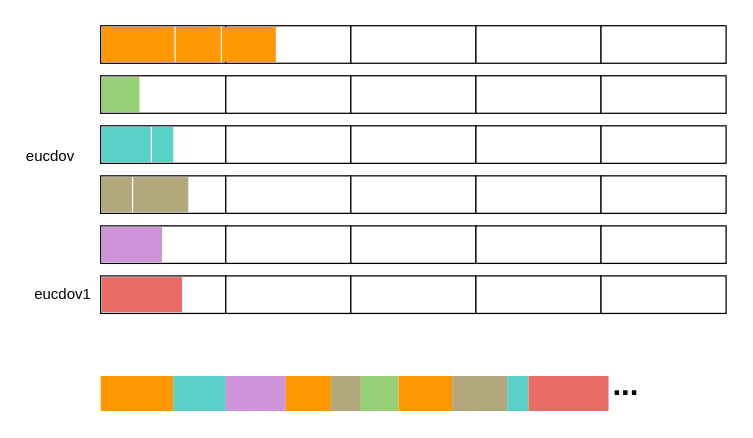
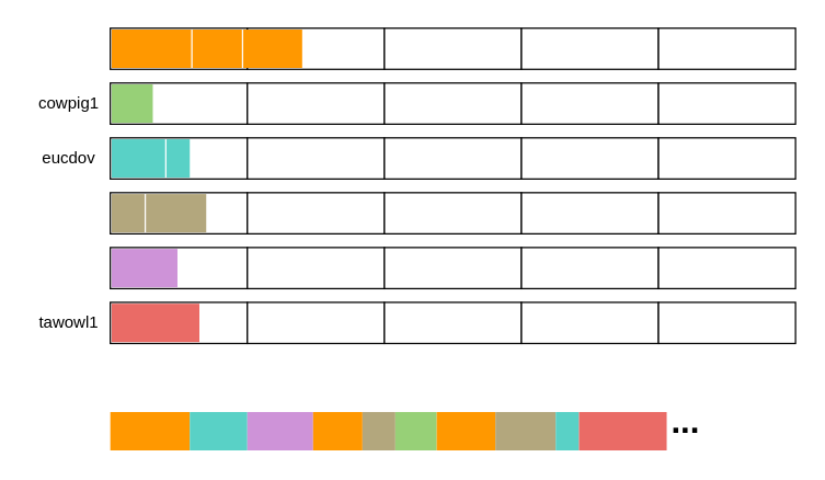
+ <mxCell id="8" value="cowpig1" style="text;html=1;strokeColor=none;fillColor=none;align=center;verticalAlign=middle;whiteSpace=wrap;rounded=0;" vertex="1" parent="1"><mxGeometry x="20" y="60" width="60" height="30" as="geometry" /></mxCell>
- <mxCell id="14" value="eucdov" style="text;html=1;strokeColor=none;fillColor=none;align=center;verticalAlign=middle;whiteSpace=wrap;rounded=0;" vertex="1" parent="1"><mxGeometry x="10" y="110" width="60" height="30" as="geometry" /></mxCell>
+ <mxCell id="14" value="eucdov" style="text;html=1;strokeColor=none;fillColor=none;align=center;verticalAlign=middle;whiteSpace=wrap;rounded=0;" vertex="1" parent="1"><mxGeometry x="20" y="100" width="60" height="30" as="geometry" /></mxCell>
- <mxCell id="30" value="eucdov1" style="text;html=1;strokeColor=none;fillColor=none;align=center;verticalAlign=middle;whiteSpace=wrap;rounded=0;" vertex="1" parent="1"><mxGeometry x="20" y="220" width="60" height="30" as="geometry" /></mxCell>
+ <mxCell id="30" value="tawowl1" style="text;html=1;strokeColor=none;fillColor=none;align=center;verticalAlign=middle;whiteSpace=wrap;rounded=0;" vertex="1" parent="1"><mxGeometry x="20" y="220" width="60" height="30" as="geometry" /></mxCell>
